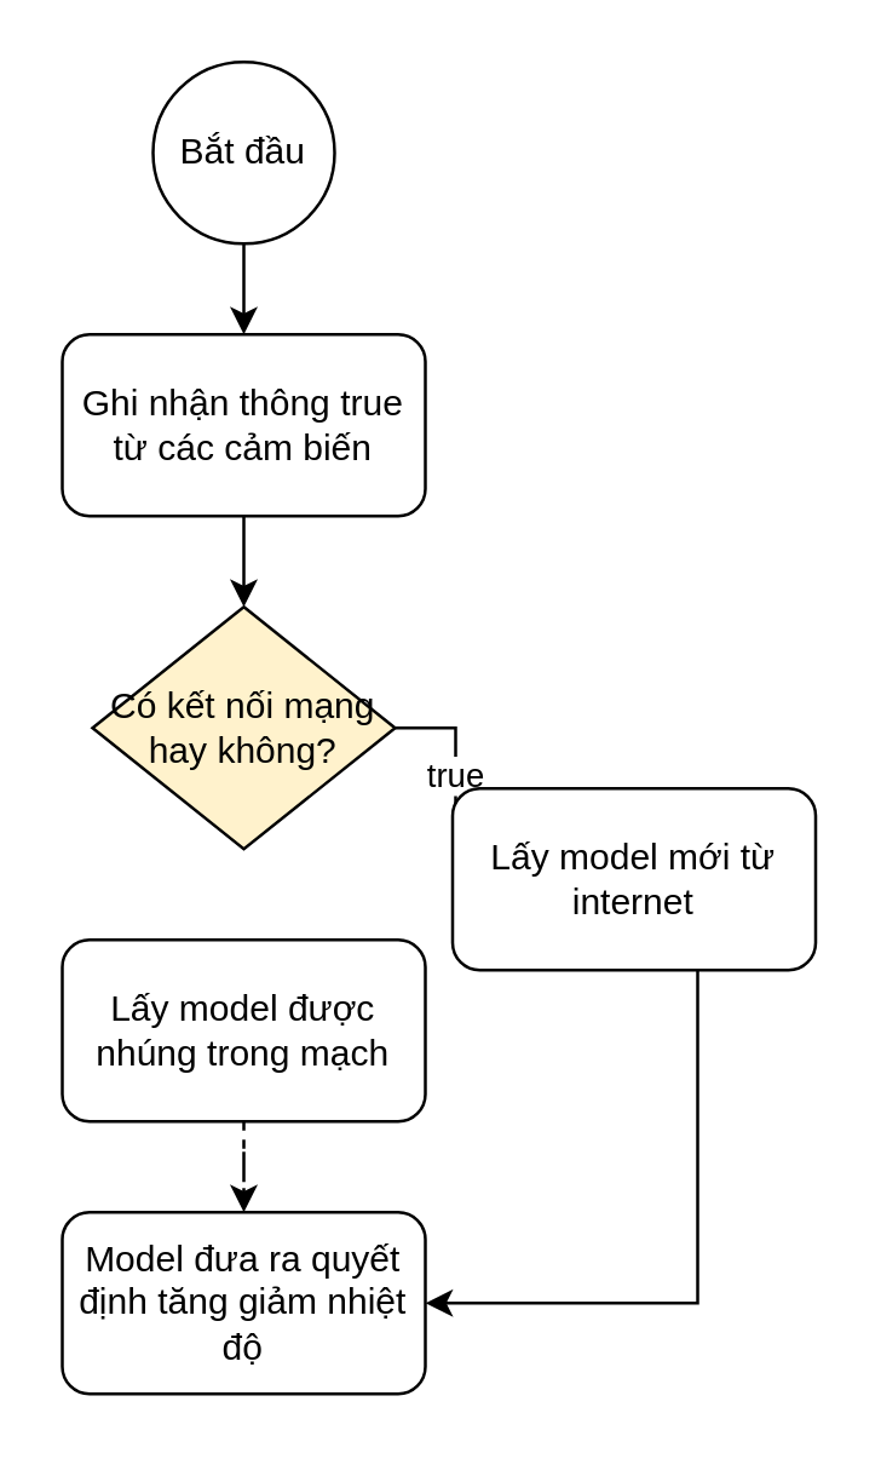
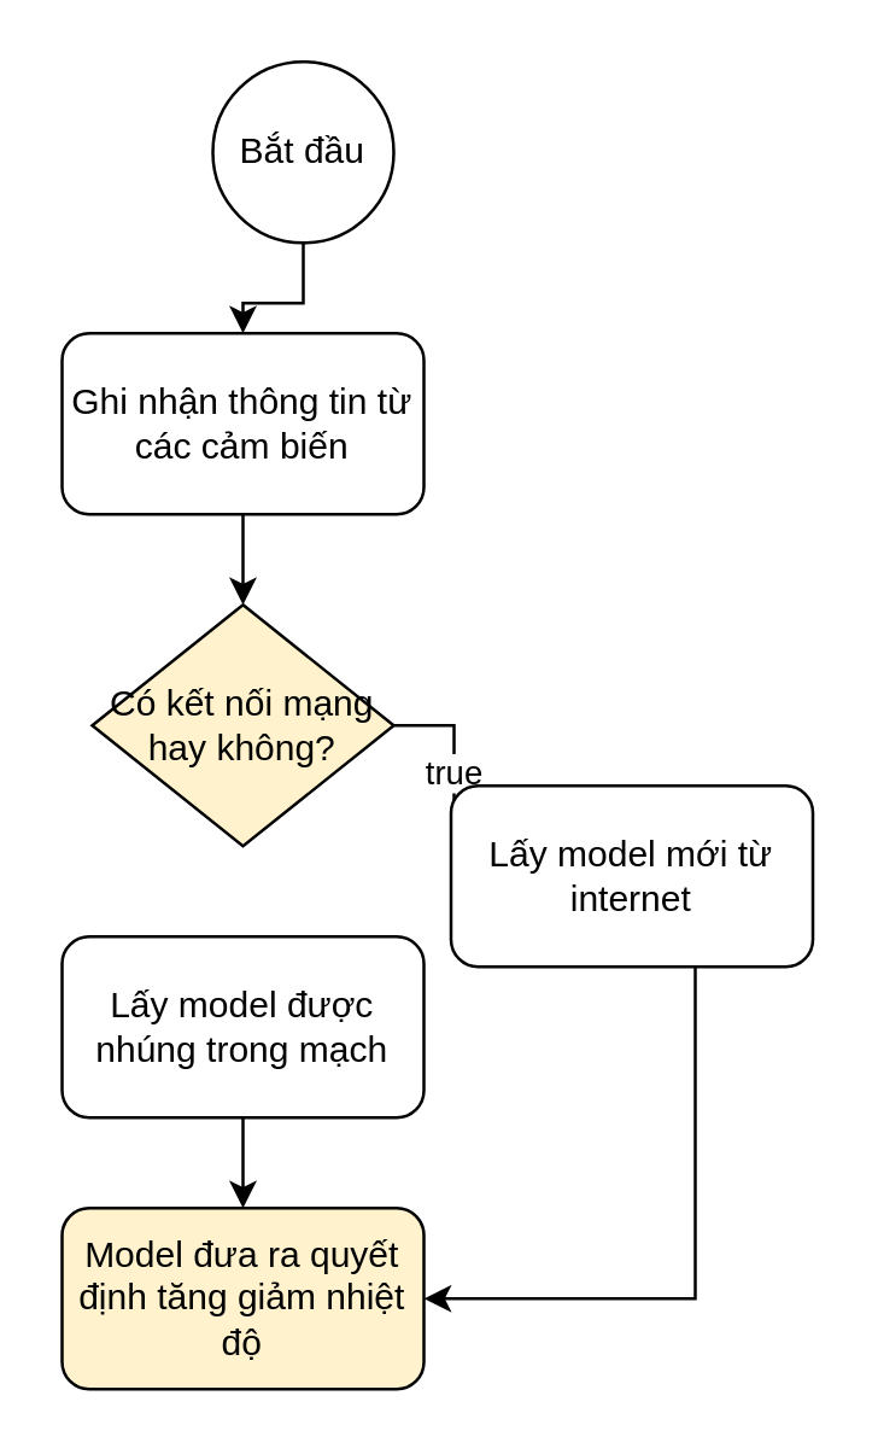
- <mxCell id="3" value="Bắt đầu" style="ellipse;whiteSpace=wrap;html=1;" parent="1" vertex="1"><mxGeometry x="50" y="20" width="60" height="60" as="geometry" /></mxCell>
+ <mxCell id="3" value="Bắt đầu" style="ellipse;whiteSpace=wrap;html=1;" parent="1" vertex="1"><mxGeometry x="70" y="20" width="60" height="60" as="geometry" /></mxCell>
- <mxCell id="5" value="Ghi nhận thông true từ các cảm biến" style="rounded=1;whiteSpace=wrap;html=1;" parent="1" vertex="1"><mxGeometry x="20" y="110" width="120" height="60" as="geometry" /></mxCell>
+ <mxCell id="5" value="Ghi nhận thông tin từ các cảm biến" style="rounded=1;whiteSpace=wrap;html=1;" parent="1" vertex="1"><mxGeometry x="20" y="110" width="120" height="60" as="geometry" /></mxCell>
- <mxCell id="10" style="edgeStyle=orthogonalEdgeStyle;rounded=0;orthogonalLoop=1;jettySize=auto;html=1;entryX=0.5;entryY=0;entryDx=0;entryDy=0;dashed=1;" edge="1" parent="1" source="11" target="12"><mxGeometry relative="1" as="geometry"><mxPoint x="80" y="420" as="targetPoint" /></mxGeometry></mxCell>
+ <mxCell id="10" style="edgeStyle=orthogonalEdgeStyle;rounded=0;orthogonalLoop=1;jettySize=auto;html=1;entryX=0.5;entryY=0;entryDx=0;entryDy=0;" edge="1" parent="1" source="11" target="12"><mxGeometry relative="1" as="geometry"><mxPoint x="80" y="420" as="targetPoint" /></mxGeometry></mxCell>
- <mxCell id="12" value="Model đưa ra quyết định tăng giảm nhiệt độ" style="rounded=1;whiteSpace=wrap;html=1;" vertex="1" parent="1"><mxGeometry x="20" y="400" width="120" height="60" as="geometry" /></mxCell>
+ <mxCell id="12" value="Model đưa ra quyết định tăng giảm nhiệt độ" style="rounded=1;whiteSpace=wrap;html=1;fillColor=#fff2cc;" vertex="1" parent="1"><mxGeometry x="20" y="400" width="120" height="60" as="geometry" /></mxCell>
